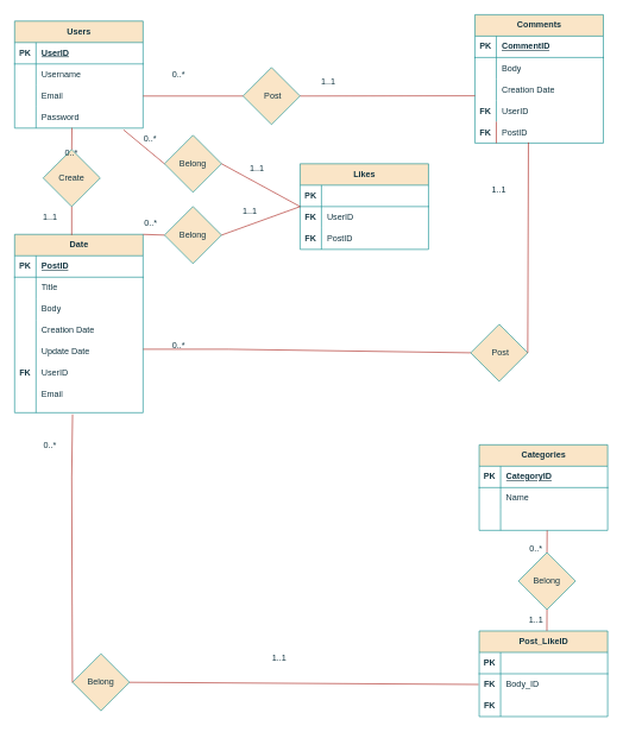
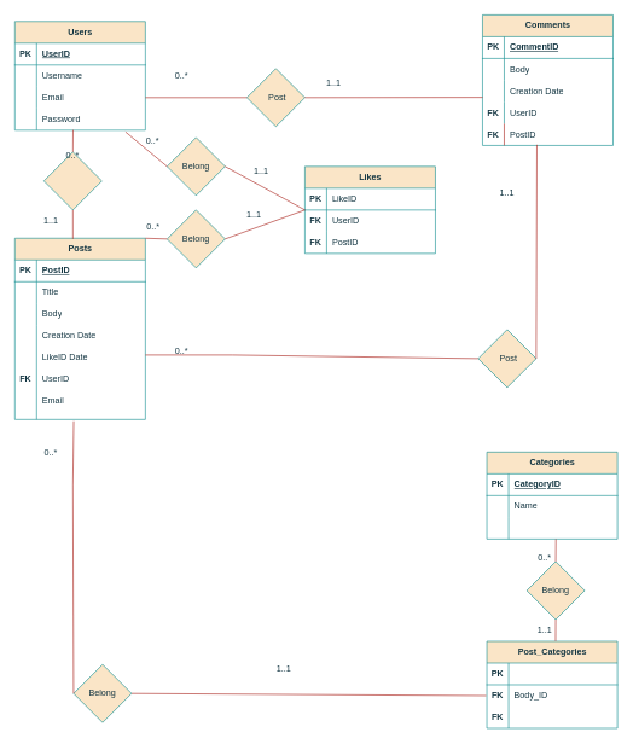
- <mxCell id="34" value="Create" style="text;html=1;strokeColor=none;fillColor=none;align=center;verticalAlign=middle;whiteSpace=wrap;rounded=0;labelBackgroundColor=none;fontColor=#143642;" vertex="1" parent="1"><mxGeometry x="70" y="234" width="60" height="30" as="geometry" /></mxCell>
+ <mxCell id="117" value="LikeID" style="shape=partialRectangle;connectable=0;fillColor=none;top=0;left=0;bottom=0;right=0;align=left;spacingLeft=6;overflow=hidden;whiteSpace=wrap;html=1;labelBackgroundColor=none;strokeColor=#0F8B8D;fontColor=#143642;" vertex="1" parent="1"><mxGeometry x="450" y="259" width="150" height="30" as="geometry"><mxRectangle width="150" height="30" as="alternateBounds" /></mxGeometry></mxCell>
- <mxCell id="15" value="Date" style="shape=table;startSize=30;container=1;collapsible=1;childLayout=tableLayout;fixedRows=1;rowLines=0;fontStyle=1;align=center;resizeLast=1;html=1;labelBackgroundColor=none;fillColor=#FAE5C7;strokeColor=#0F8B8D;fontColor=#143642;" vertex="1" parent="1"><mxGeometry x="20" y="328" width="180" height="250.0" as="geometry" /></mxCell>
+ <mxCell id="15" value="Posts" style="shape=table;startSize=30;container=1;collapsible=1;childLayout=tableLayout;fixedRows=1;rowLines=0;fontStyle=1;align=center;resizeLast=1;html=1;labelBackgroundColor=none;fillColor=#FAE5C7;strokeColor=#0F8B8D;fontColor=#143642;" vertex="1" parent="1"><mxGeometry x="20" y="328" width="180" height="250.0" as="geometry" /></mxCell>
- <mxCell id="29" value="Update Date" style="shape=partialRectangle;connectable=0;fillColor=none;top=0;left=0;bottom=0;right=0;align=left;spacingLeft=6;overflow=hidden;whiteSpace=wrap;html=1;labelBackgroundColor=none;strokeColor=#0F8B8D;fontColor=#143642;" vertex="1" parent="1"><mxGeometry x="50" y="478" width="150" height="30" as="geometry"><mxRectangle width="150" height="30" as="alternateBounds" /></mxGeometry></mxCell>
+ <mxCell id="29" value="LikeID Date" style="shape=partialRectangle;connectable=0;fillColor=none;top=0;left=0;bottom=0;right=0;align=left;spacingLeft=6;overflow=hidden;whiteSpace=wrap;html=1;labelBackgroundColor=none;strokeColor=#0F8B8D;fontColor=#143642;" vertex="1" parent="1"><mxGeometry x="50" y="478" width="150" height="30" as="geometry"><mxRectangle width="150" height="30" as="alternateBounds" /></mxGeometry></mxCell>
- <mxCell id="49" value="Post_LikeID" style="shape=table;startSize=30;container=1;collapsible=1;childLayout=tableLayout;fixedRows=1;rowLines=0;fontStyle=1;align=center;resizeLast=1;html=1;labelBackgroundColor=none;fillColor=#FAE5C7;strokeColor=#0F8B8D;fontColor=#143642;" vertex="1" parent="1"><mxGeometry x="671" y="884" width="180" height="120" as="geometry" /></mxCell>
+ <mxCell id="49" value="Post_Categories" style="shape=table;startSize=30;container=1;collapsible=1;childLayout=tableLayout;fixedRows=1;rowLines=0;fontStyle=1;align=center;resizeLast=1;html=1;labelBackgroundColor=none;fillColor=#FAE5C7;strokeColor=#0F8B8D;fontColor=#143642;" vertex="1" parent="1"><mxGeometry x="671" y="884" width="180" height="120" as="geometry" /></mxCell>
